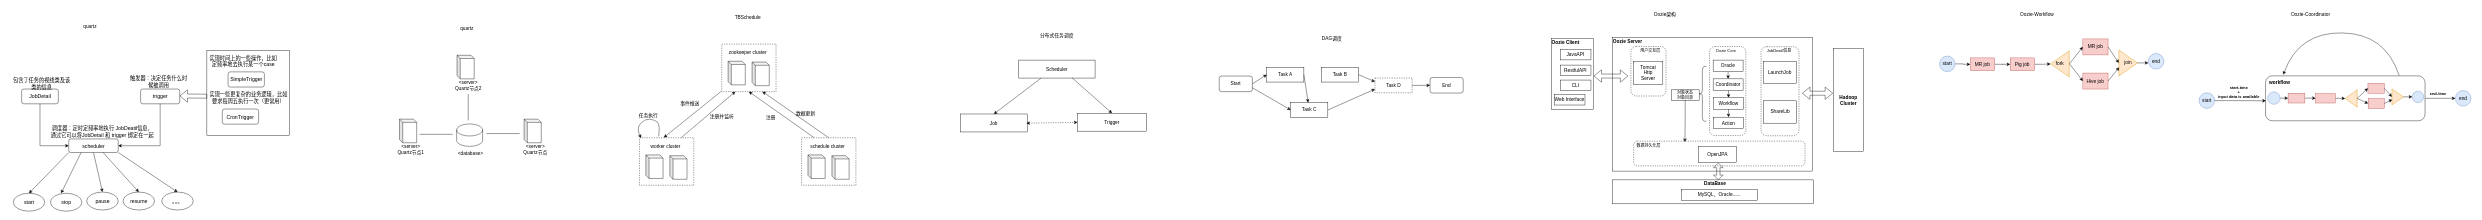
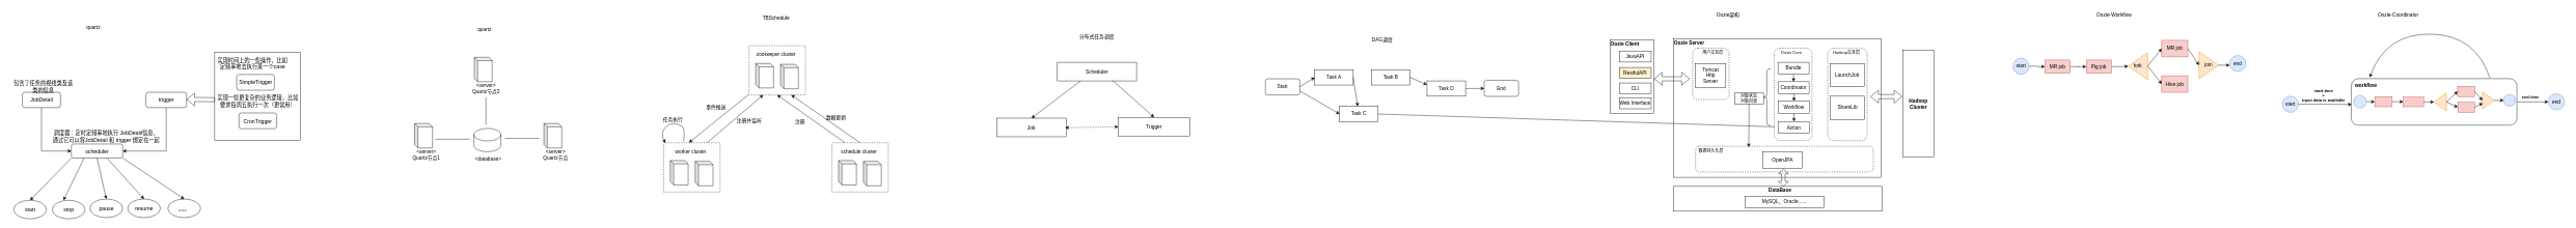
- <mxCell id="102" value="JobDeatil信息" style="text;html=1;strokeColor=none;fillColor=none;align=center;verticalAlign=middle;whiteSpace=wrap;rounded=0;fontSize=10;" vertex="1" parent="1"><mxGeometry x="4408" y="111" width="83" height="30" as="geometry" /></mxCell>
+ <mxCell id="102" value="Hadoop交互层" style="text;html=1;strokeColor=none;fillColor=none;align=center;verticalAlign=middle;whiteSpace=wrap;rounded=0;fontSize=10;" vertex="1" parent="1"><mxGeometry x="4408" y="111" width="83" height="30" as="geometry" /></mxCell>
- <mxCell id="104" value="Oracle" style="rounded=0;whiteSpace=wrap;html=1;" vertex="1" parent="1"><mxGeometry x="4284" y="150" width="75" height="29" as="geometry" /></mxCell>
+ <mxCell id="104" value="Bundle" style="rounded=0;whiteSpace=wrap;html=1;" vertex="1" parent="1"><mxGeometry x="4284" y="150" width="75" height="29" as="geometry" /></mxCell>
- <mxCell id="86" value="RestfulAPI" style="rounded=0;whiteSpace=wrap;html=1;" vertex="1" parent="1"><mxGeometry x="3901" y="162.5" width="77" height="26" as="geometry" /></mxCell>
+ <mxCell id="86" value="RestfulAPI" style="rounded=0;whiteSpace=wrap;html=1;fillColor=#fff2cc;" vertex="1" parent="1"><mxGeometry x="3901" y="162.5" width="77" height="26" as="geometry" /></mxCell>
- <mxCell id="135" value="" style="endArrow=classic;html=1;rounded=0;exitX=1;exitY=0.5;exitDx=0;exitDy=0;entryX=0.021;entryY=0.67;entryDx=0;entryDy=0;entryPerimeter=0;" edge="1" parent="1" source="129" target="130"><mxGeometry width="50" height="50" relative="1" as="geometry"><mxPoint x="5283" y="127" as="sourcePoint" /><mxPoint x="5310" y="167" as="targetPoint" /></mxGeometry></mxCell>
- <mxCell id="24" value="触发器：决定任务什么时候被调用" style="text;html=1;strokeColor=none;fillColor=none;align=center;verticalAlign=middle;whiteSpace=wrap;rounded=0;fontSize=13;" parent="1" vertex="1"><mxGeometry x="312.5" y="188.5" width="155.5" height="31" as="geometry" /></mxCell>
- <mxCell id="76" value="Task D" style="rounded=0;whiteSpace=wrap;html=1;dashed=1;" vertex="1" parent="1"><mxGeometry x="3437" y="195" width="93" height="37" as="geometry" /></mxCell>
+ <mxCell id="76" value="Task D" style="rounded=0;whiteSpace=wrap;html=1;" vertex="1" parent="1"><mxGeometry x="3437" y="195" width="93" height="37" as="geometry" /></mxCell>
- <mxCell id="81" value="" style="endArrow=classic;html=1;rounded=0;exitX=1;exitY=0.5;exitDx=0;exitDy=0;entryX=0;entryY=0.75;entryDx=0;entryDy=0;" edge="1" parent="1" source="75" target="76"><mxGeometry width="50" height="50" relative="1" as="geometry"><mxPoint x="3269" y="197" as="sourcePoint" /><mxPoint x="3313" y="197" as="targetPoint" /></mxGeometry></mxCell>
+ <mxCell id="81" value="" style="endArrow=classic;html=1;rounded=0;exitX=1;exitY=0.5;exitDx=0;exitDy=0;" edge="1" parent="1" source="75" target="109"><mxGeometry width="50" height="50" relative="1" as="geometry"><mxPoint x="3269" y="197" as="sourcePoint" /><mxPoint x="3313" y="197" as="targetPoint" /></mxGeometry></mxCell>
- <mxCell id="88" value="Web Interface" style="rounded=0;whiteSpace=wrap;html=1;" vertex="1" parent="1"><mxGeometry x="3886" y="236.5" width="77" height="26" as="geometry" /></mxCell>
+ <mxCell id="88" value="Web Interface" style="rounded=0;whiteSpace=wrap;html=1;" vertex="1" parent="1"><mxGeometry x="3901" y="236.5" width="77" height="26" as="geometry" /></mxCell>
- <mxCell id="111" value="ShareLib" style="rounded=0;whiteSpace=wrap;html=1;" vertex="1" parent="1"><mxGeometry x="4410.5" y="252" width="82" height="56" as="geometry" /></mxCell>
+ <mxCell id="111" value="ShareLib" style="rounded=0;whiteSpace=wrap;html=1;" vertex="1" parent="1"><mxGeometry x="4410.5" y="232" width="82" height="56" as="geometry" /></mxCell>
- <mxCell id="12" value="CronTrigger" style="rounded=1;whiteSpace=wrap;html=1;fontSize=13;" parent="1" vertex="1"><mxGeometry x="550.13" y="272.5" width="91" height="38" as="geometry" /></mxCell>
+ <mxCell id="12" value="CronTrigger" style="rounded=1;whiteSpace=wrap;html=1;fontSize=13;" parent="1" vertex="1"><mxGeometry x="570.13" y="272.5" width="91" height="38" as="geometry" /></mxCell>
